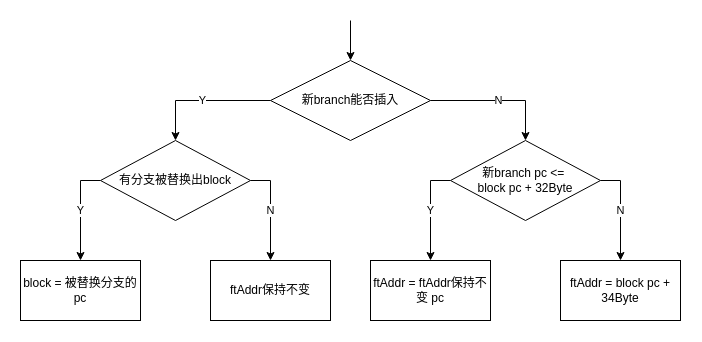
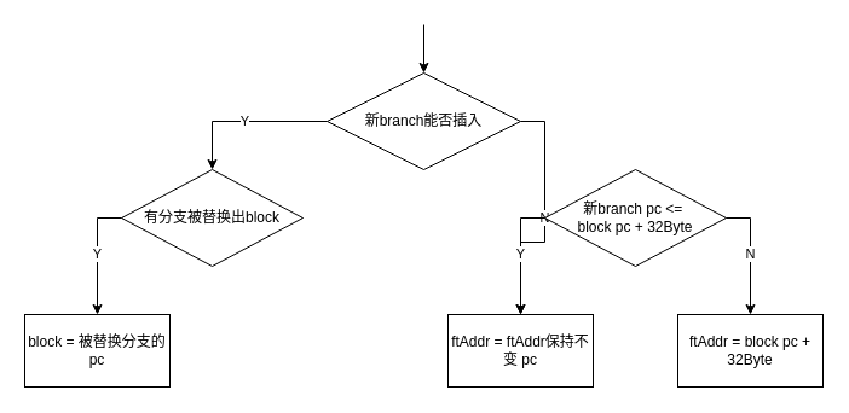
- <mxCell id="2" value="N" style="edgeStyle=orthogonalEdgeStyle;rounded=0;orthogonalLoop=1;jettySize=auto;html=1;exitX=1;exitY=0.5;exitDx=0;exitDy=0;entryX=0.5;entryY=0;entryDx=0;entryDy=0;" parent="1" source="4" target="8" edge="1"><mxGeometry relative="1" as="geometry" /></mxCell>
+ <mxCell id="2" value="N" style="edgeStyle=orthogonalEdgeStyle;rounded=0;orthogonalLoop=1;jettySize=auto;html=1;exitX=1;exitY=0.5;exitDx=0;exitDy=0;" parent="1" source="4" target="9" edge="1"><mxGeometry relative="1" as="geometry" /></mxCell>
- <mxCell id="11" value="N" style="edgeStyle=orthogonalEdgeStyle;rounded=0;orthogonalLoop=1;jettySize=auto;html=1;exitX=1;exitY=0.5;exitDx=0;exitDy=0;" parent="1" source="12" target="14" edge="1"><mxGeometry relative="1" as="geometry" /></mxCell>
- <mxCell id="14" value="ftAddr保持不变" style="rounded=0;whiteSpace=wrap;html=1;" parent="1" vertex="1"><mxGeometry x="210" y="260" width="120" height="60" as="geometry" /></mxCell>
- <mxCell id="5" value="ftAddr = block pc + 34Byte" style="rounded=0;whiteSpace=wrap;html=1;" parent="1" vertex="1"><mxGeometry x="560" y="260" width="120" height="60" as="geometry" /></mxCell>
+ <mxCell id="5" value="ftAddr = block pc + 32Byte" style="rounded=0;whiteSpace=wrap;html=1;" parent="1" vertex="1"><mxGeometry x="560" y="260" width="120" height="60" as="geometry" /></mxCell>
